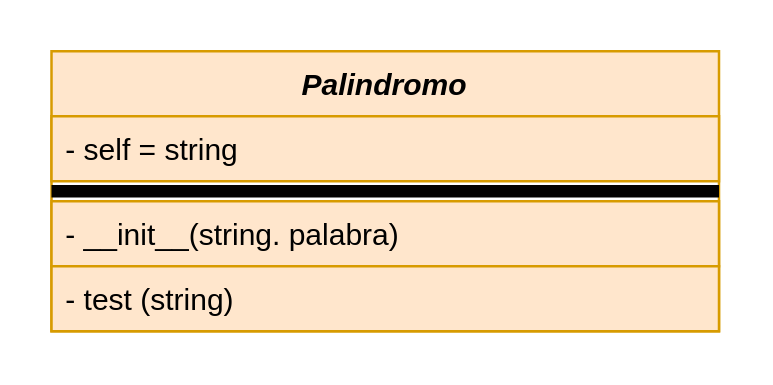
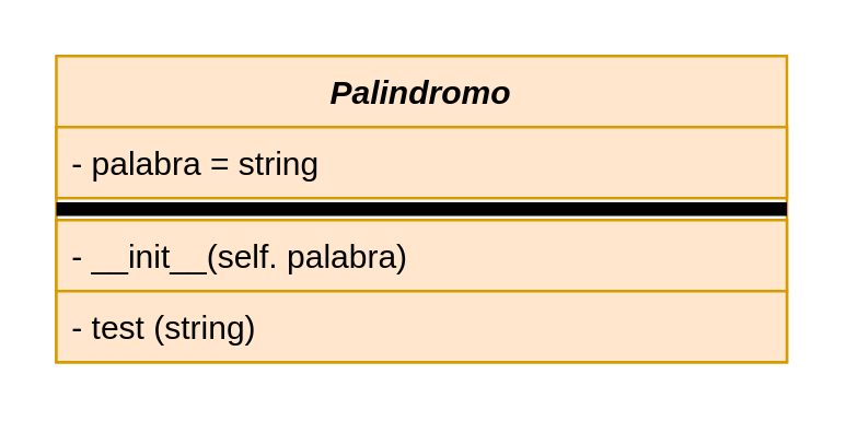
- <mxCell id="3" value="- self = string" style="text;strokeColor=#d79b00;fillColor=#ffe6cc;align=left;verticalAlign=top;spacingLeft=4;spacingRight=4;overflow=hidden;rotatable=0;points=[[0,0.5],[1,0.5]];portConstraint=eastwest;" vertex="1" parent="2"><mxGeometry y="26" width="267" height="26" as="geometry" /></mxCell>
+ <mxCell id="3" value="- palabra = string" style="text;strokeColor=#d79b00;fillColor=#ffe6cc;align=left;verticalAlign=top;spacingLeft=4;spacingRight=4;overflow=hidden;rotatable=0;points=[[0,0.5],[1,0.5]];portConstraint=eastwest;" vertex="1" parent="2"><mxGeometry y="26" width="267" height="26" as="geometry" /></mxCell>
- <mxCell id="5" value="- __init__(string. palabra)" style="text;strokeColor=#d79b00;fillColor=#ffe6cc;align=left;verticalAlign=top;spacingLeft=4;spacingRight=4;overflow=hidden;rotatable=0;points=[[0,0.5],[1,0.5]];portConstraint=eastwest;" parent="2" vertex="1"><mxGeometry y="60" width="267" height="26" as="geometry" /></mxCell>
+ <mxCell id="5" value="- __init__(self. palabra)" style="text;strokeColor=#d79b00;fillColor=#ffe6cc;align=left;verticalAlign=top;spacingLeft=4;spacingRight=4;overflow=hidden;rotatable=0;points=[[0,0.5],[1,0.5]];portConstraint=eastwest;" parent="2" vertex="1"><mxGeometry y="60" width="267" height="26" as="geometry" /></mxCell>
